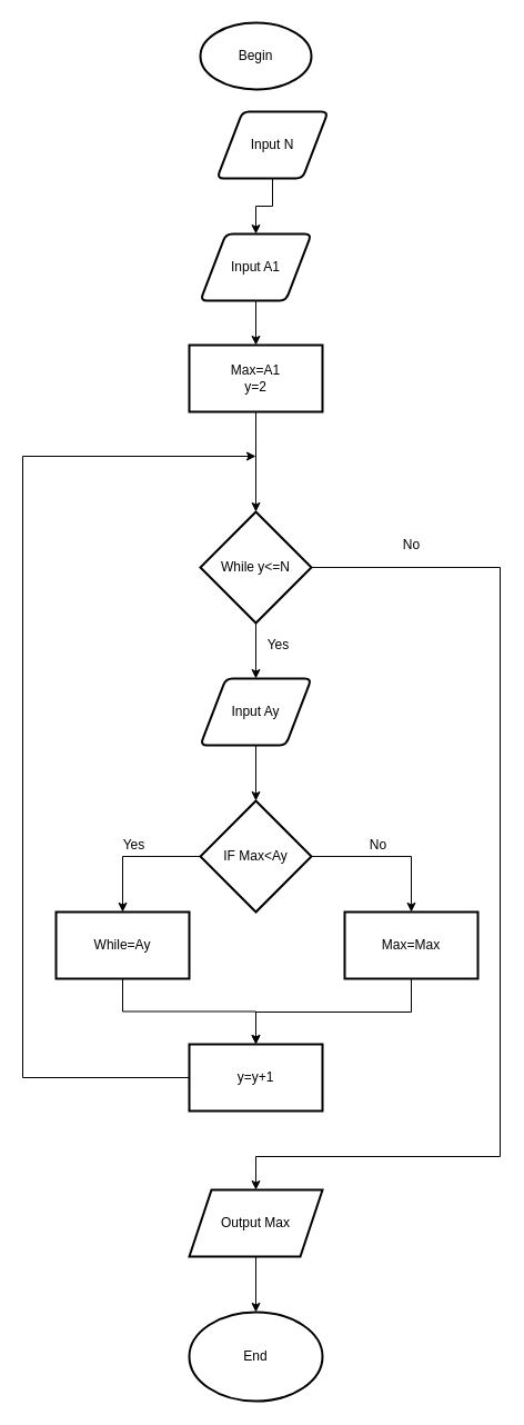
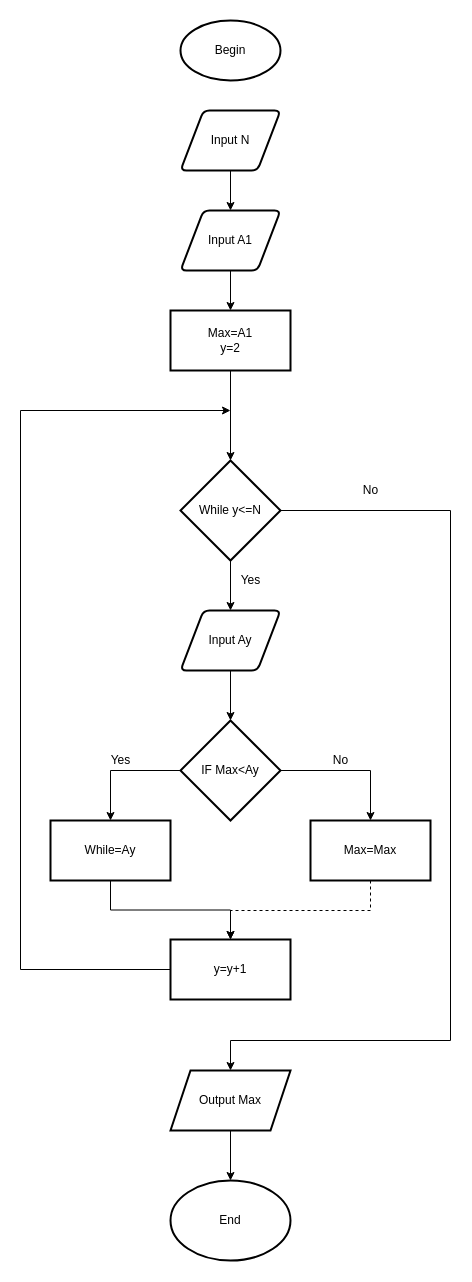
- <mxCell id="3" value="Input N" style="shape=parallelogram;html=1;strokeWidth=2;perimeter=parallelogramPerimeter;whiteSpace=wrap;rounded=1;arcSize=12;size=0.23;" vertex="1" parent="1"><mxGeometry x="195" y="100" width="100" height="60" as="geometry" /></mxCell>
+ <mxCell id="3" value="Input N" style="shape=parallelogram;html=1;strokeWidth=2;perimeter=parallelogramPerimeter;whiteSpace=wrap;rounded=1;arcSize=12;size=0.23;" vertex="1" parent="1"><mxGeometry x="180" y="110" width="100" height="60" as="geometry" /></mxCell>
- <mxCell id="19" style="edgeStyle=orthogonalEdgeStyle;rounded=0;orthogonalLoop=1;jettySize=auto;html=1;" edge="1" parent="1" source="20" target="24"><mxGeometry relative="1" as="geometry"><Array as="points"><mxPoint x="370" y="910" /><mxPoint x="230" y="910" /></Array></mxGeometry></mxCell>
+ <mxCell id="19" style="edgeStyle=orthogonalEdgeStyle;rounded=0;orthogonalLoop=1;jettySize=auto;html=1;dashed=1;" edge="1" parent="1" source="20" target="24"><mxGeometry relative="1" as="geometry"><Array as="points"><mxPoint x="370" y="910" /><mxPoint x="230" y="910" /></Array></mxGeometry></mxCell>
